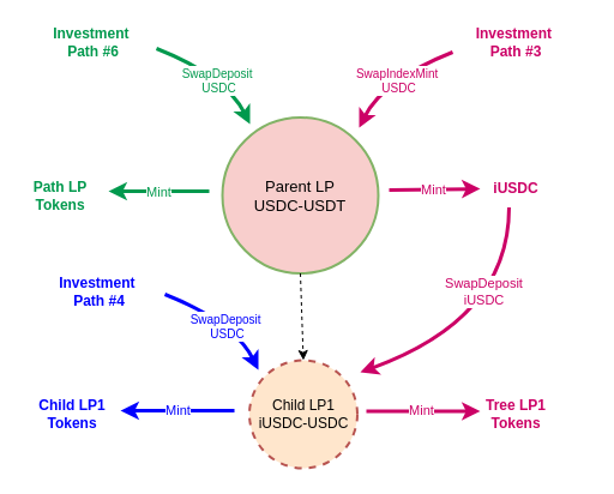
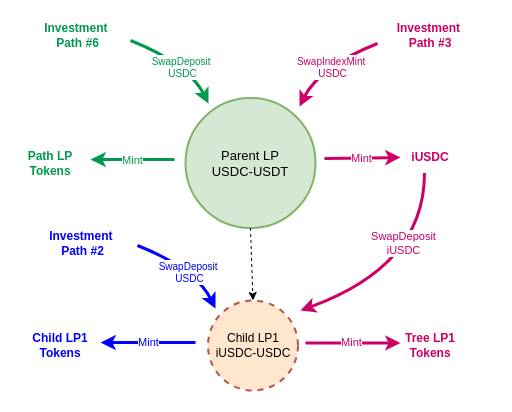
- <mxCell id="2" value="&lt;div&gt;&lt;font style=&quot;font-size: 13px;&quot;&gt;Parent LP&lt;/font&gt;&lt;/div&gt;&lt;font style=&quot;font-size: 13px;&quot;&gt;USDC-USDT&lt;/font&gt;" style="ellipse;whiteSpace=wrap;html=1;aspect=fixed;fillColor=#f8cecc;strokeColor=#82b366;strokeWidth=2;" parent="1" vertex="1"><mxGeometry x="185" y="97.5" width="130" height="130" as="geometry" /></mxCell>
+ <mxCell id="2" value="&lt;div&gt;&lt;font style=&quot;font-size: 13px;&quot;&gt;Parent LP&lt;/font&gt;&lt;/div&gt;&lt;font style=&quot;font-size: 13px;&quot;&gt;USDC-USDT&lt;/font&gt;" style="ellipse;whiteSpace=wrap;html=1;aspect=fixed;fillColor=#d5e8d4;strokeColor=#82b366;strokeWidth=2;" parent="1" vertex="1"><mxGeometry x="185" y="97.5" width="130" height="130" as="geometry" /></mxCell>
- <mxCell id="8" value="&lt;b&gt;&lt;font color=&quot;#0000ff&quot;&gt;Investment&amp;nbsp;&lt;/font&gt;&lt;/b&gt;&lt;div&gt;&lt;b&gt;&lt;font color=&quot;#0000ff&quot;&gt;Path #4&lt;/font&gt;&lt;/b&gt;&lt;/div&gt;" style="text;html=1;align=center;verticalAlign=middle;whiteSpace=wrap;rounded=0;" parent="1" vertex="1"><mxGeometry x="20" y="227.5" width="125" height="30" as="geometry" /></mxCell>
+ <mxCell id="8" value="&lt;b&gt;&lt;font color=&quot;#0000ff&quot;&gt;Investment&amp;nbsp;&lt;/font&gt;&lt;/b&gt;&lt;div&gt;&lt;b&gt;&lt;font color=&quot;#0000ff&quot;&gt;Path #2&lt;/font&gt;&lt;/b&gt;&lt;/div&gt;" style="text;html=1;align=center;verticalAlign=middle;whiteSpace=wrap;rounded=0;" parent="1" vertex="1"><mxGeometry x="20" y="227.5" width="125" height="30" as="geometry" /></mxCell>
